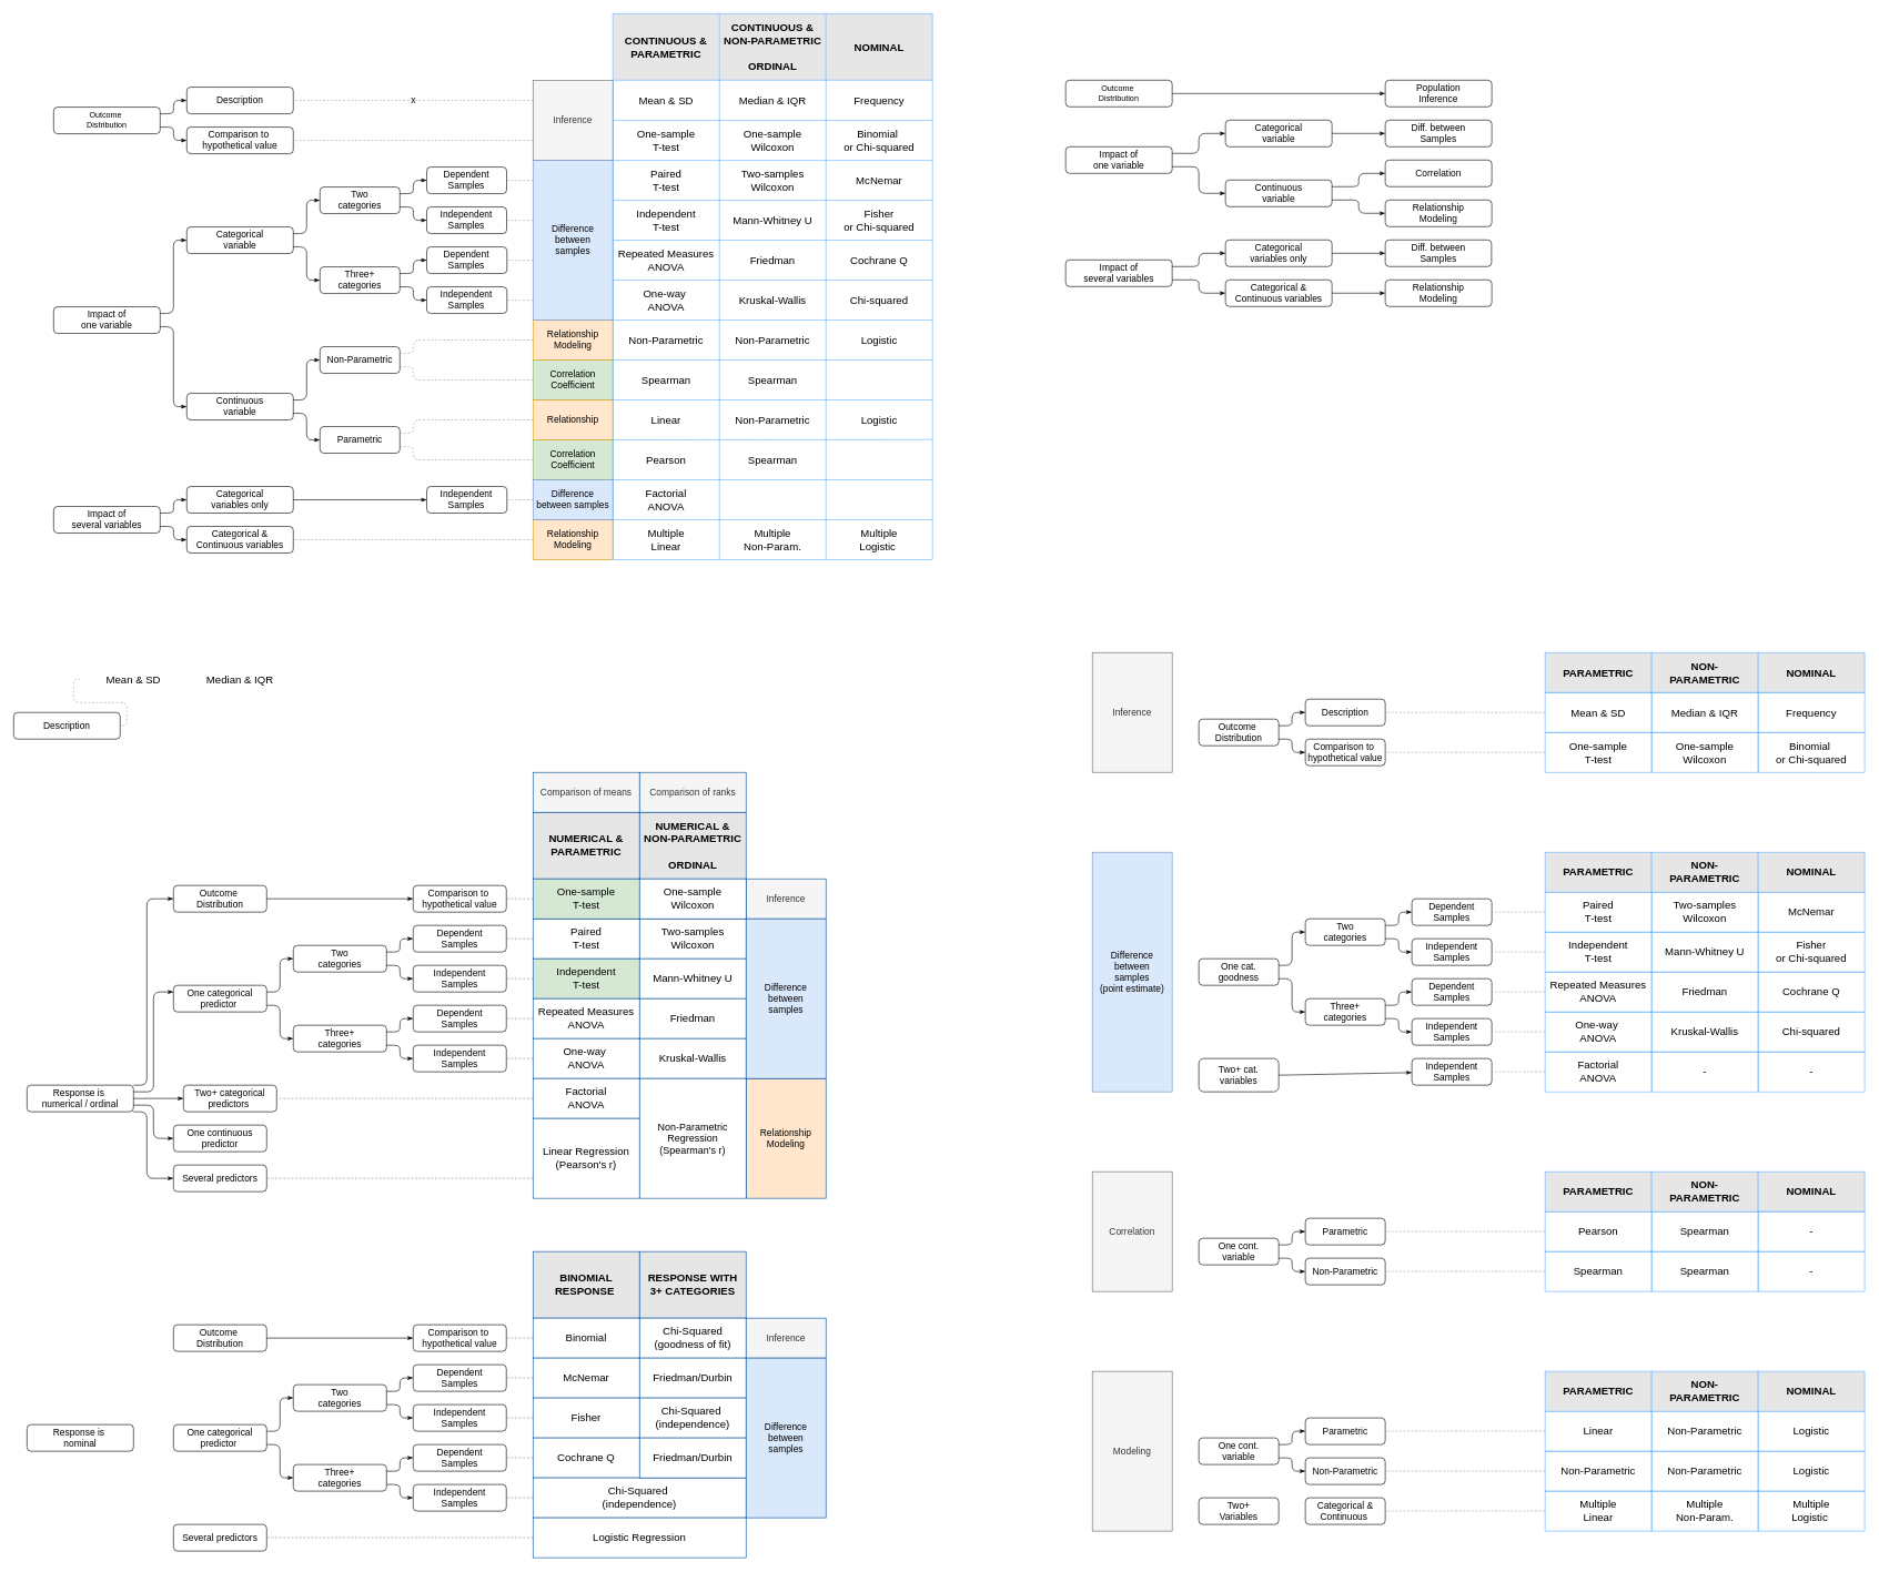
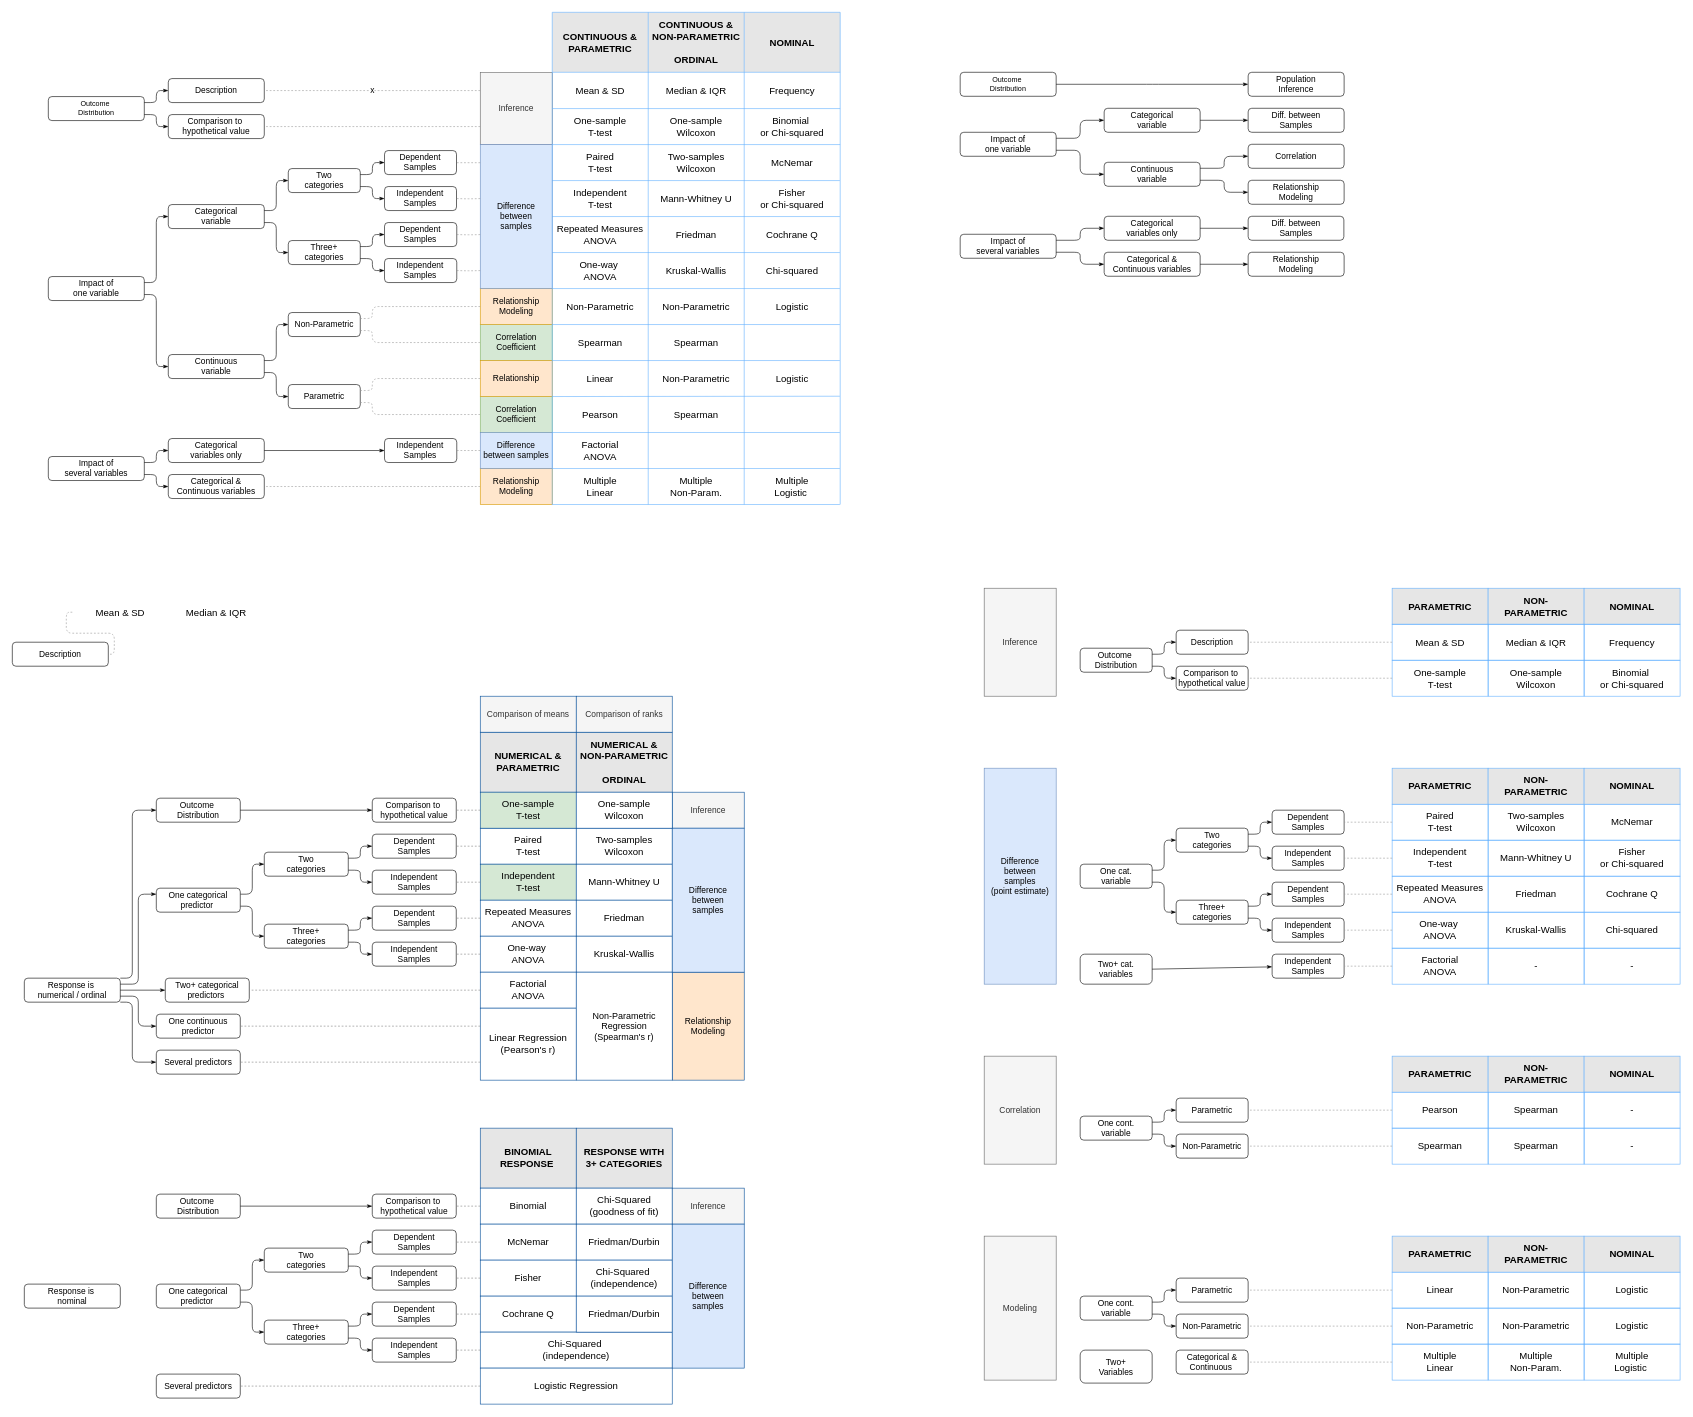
- <mxCell id="111" value="One cat.&lt;br style=&quot;font-size: 14px&quot;&gt;goodness" style="rounded=1;whiteSpace=wrap;html=1;fontSize=14;" parent="1" vertex="1"><mxGeometry x="1800" y="1440" width="120" height="40" as="geometry" /></mxCell>
+ <mxCell id="111" value="One cat.&lt;br style=&quot;font-size: 14px&quot;&gt;variable" style="rounded=1;whiteSpace=wrap;html=1;fontSize=14;" parent="1" vertex="1"><mxGeometry x="1800" y="1440" width="120" height="40" as="geometry" /></mxCell>
+ <mxCell id="281" value="" style="endArrow=none;html=1;edgeStyle=orthogonalEdgeStyle;entryX=1;entryY=0.5;entryDx=0;entryDy=0;startArrow=none;startFill=0;fontSize=14;strokeColor=#808080;dashed=1;exitX=0;exitY=0.25;exitDx=0;exitDy=0;" edge="1" parent="1" source="270" target="244"><mxGeometry width="50" height="50" relative="1" as="geometry"><mxPoint x="810" y="1660" as="sourcePoint" /><mxPoint x="410" y="1660" as="targetPoint" /></mxGeometry></mxCell>
- <mxCell id="125" value="Two+ &lt;br&gt;Variables" style="rounded=1;whiteSpace=wrap;html=1;fontSize=14;" parent="1" vertex="1"><mxGeometry x="1800" y="2250" width="120" height="40" as="geometry" /></mxCell>
+ <mxCell id="125" value="Two+ &lt;br&gt;Variables" style="rounded=1;whiteSpace=wrap;html=1;fontSize=14;" parent="1" vertex="1"><mxGeometry x="1800" y="2250" width="120" height="55" as="geometry" /></mxCell>
